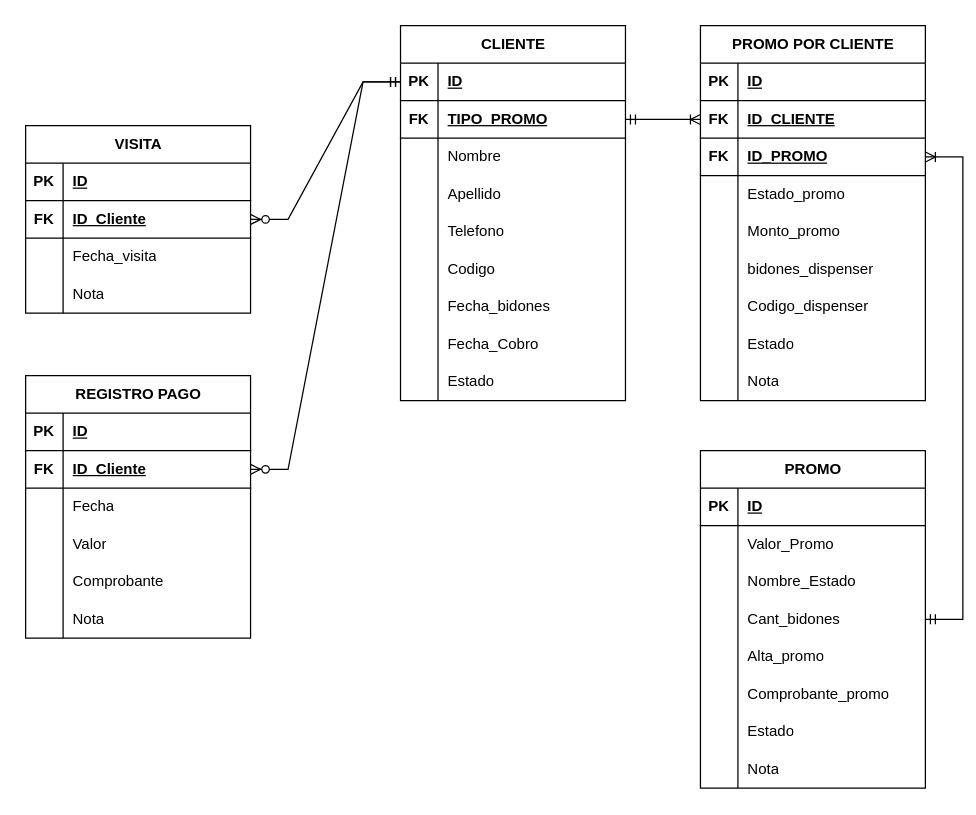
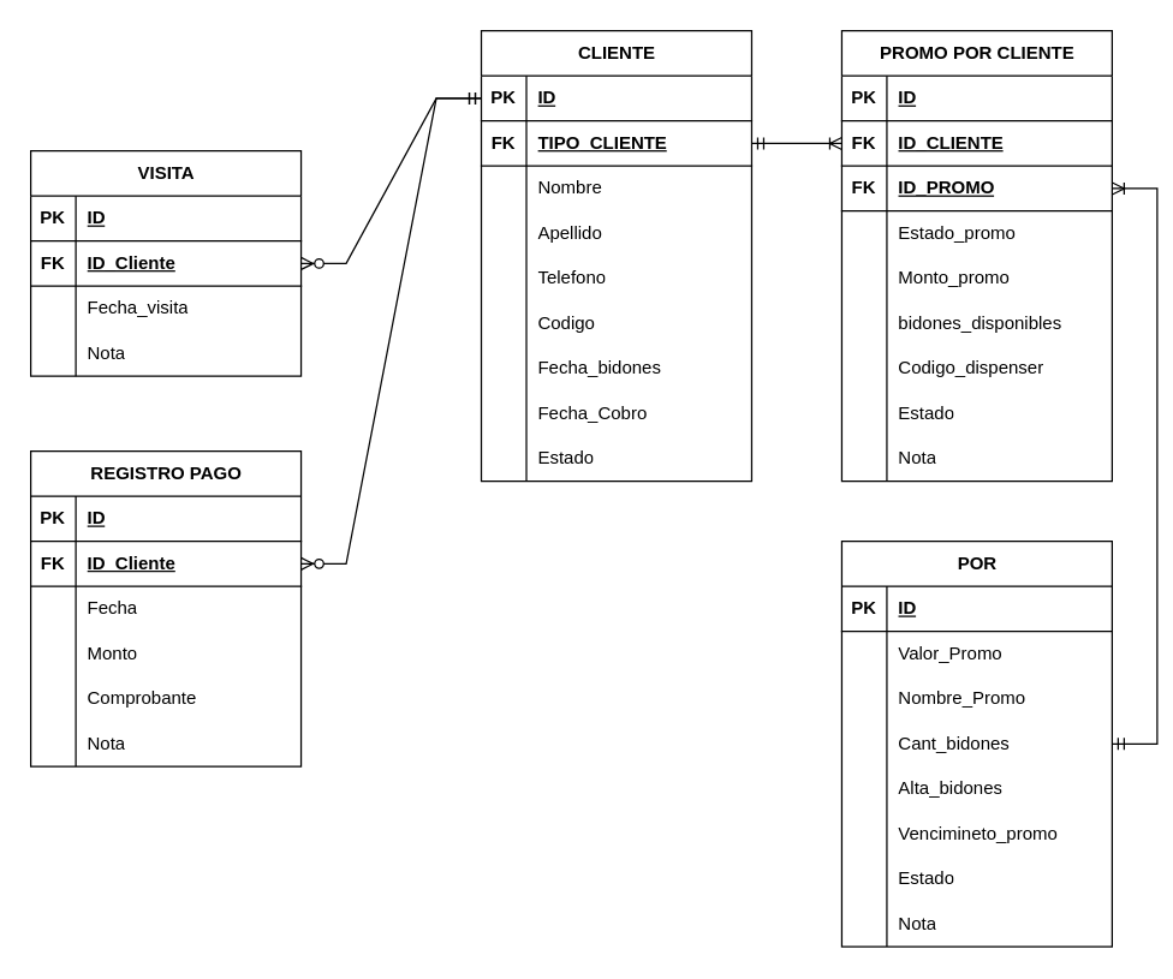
- <mxCell id="8" value="TIPO_PROMO" style="shape=partialRectangle;connectable=0;fillColor=none;top=0;left=0;bottom=0;right=0;align=left;spacingLeft=6;fontStyle=5;overflow=hidden;whiteSpace=wrap;html=1;" parent="6" vertex="1"><mxGeometry x="30" width="150" height="30" as="geometry"><mxRectangle width="150" height="30" as="alternateBounds" /></mxGeometry></mxCell>
+ <mxCell id="8" value="TIPO_CLIENTE" style="shape=partialRectangle;connectable=0;fillColor=none;top=0;left=0;bottom=0;right=0;align=left;spacingLeft=6;fontStyle=5;overflow=hidden;whiteSpace=wrap;html=1;" parent="6" vertex="1"><mxGeometry x="30" width="150" height="30" as="geometry"><mxRectangle width="150" height="30" as="alternateBounds" /></mxGeometry></mxCell>
- <mxCell id="108" value="bidones_dispenser" style="shape=partialRectangle;connectable=0;fillColor=none;top=0;left=0;bottom=0;right=0;align=left;spacingLeft=6;overflow=hidden;whiteSpace=wrap;html=1;" parent="106" vertex="1"><mxGeometry x="30" width="150" height="30" as="geometry"><mxRectangle width="150" height="30" as="alternateBounds" /></mxGeometry></mxCell>
+ <mxCell id="108" value="bidones_disponibles" style="shape=partialRectangle;connectable=0;fillColor=none;top=0;left=0;bottom=0;right=0;align=left;spacingLeft=6;overflow=hidden;whiteSpace=wrap;html=1;" parent="106" vertex="1"><mxGeometry x="30" width="150" height="30" as="geometry"><mxRectangle width="150" height="30" as="alternateBounds" /></mxGeometry></mxCell>
- <mxCell id="32" value="PROMO" style="shape=table;startSize=30;container=1;collapsible=1;childLayout=tableLayout;fixedRows=1;rowLines=0;fontStyle=1;align=center;resizeLast=1;html=1;" parent="1" vertex="1"><mxGeometry x="560" y="360" width="180" height="270" as="geometry" /></mxCell>
+ <mxCell id="32" value="POR" style="shape=table;startSize=30;container=1;collapsible=1;childLayout=tableLayout;fixedRows=1;rowLines=0;fontStyle=1;align=center;resizeLast=1;html=1;" parent="1" vertex="1"><mxGeometry x="560" y="360" width="180" height="270" as="geometry" /></mxCell>
- <mxCell id="82" value="Valor" style="shape=partialRectangle;connectable=0;fillColor=none;top=0;left=0;bottom=0;right=0;align=left;spacingLeft=6;overflow=hidden;whiteSpace=wrap;html=1;" parent="80" vertex="1"><mxGeometry x="30" width="150" height="30" as="geometry"><mxRectangle width="150" height="30" as="alternateBounds" /></mxGeometry></mxCell>
+ <mxCell id="82" value="Monto" style="shape=partialRectangle;connectable=0;fillColor=none;top=0;left=0;bottom=0;right=0;align=left;spacingLeft=6;overflow=hidden;whiteSpace=wrap;html=1;" parent="80" vertex="1"><mxGeometry x="30" width="150" height="30" as="geometry"><mxRectangle width="150" height="30" as="alternateBounds" /></mxGeometry></mxCell>
- <mxCell id="41" value="Nombre_Estado" style="shape=partialRectangle;connectable=0;fillColor=none;top=0;left=0;bottom=0;right=0;align=left;spacingLeft=6;fontStyle=0;overflow=hidden;whiteSpace=wrap;html=1;" parent="39" vertex="1"><mxGeometry x="30" width="150" height="30" as="geometry"><mxRectangle width="150" height="30" as="alternateBounds" /></mxGeometry></mxCell>
+ <mxCell id="41" value="Nombre_Promo" style="shape=partialRectangle;connectable=0;fillColor=none;top=0;left=0;bottom=0;right=0;align=left;spacingLeft=6;fontStyle=0;overflow=hidden;whiteSpace=wrap;html=1;" parent="39" vertex="1"><mxGeometry x="30" width="150" height="30" as="geometry"><mxRectangle width="150" height="30" as="alternateBounds" /></mxGeometry></mxCell>
- <mxCell id="47" value="Alta_promo" style="shape=partialRectangle;connectable=0;fillColor=none;top=0;left=0;bottom=0;right=0;align=left;spacingLeft=6;overflow=hidden;whiteSpace=wrap;html=1;" parent="45" vertex="1"><mxGeometry x="30" width="150" height="30" as="geometry"><mxRectangle width="150" height="30" as="alternateBounds" /></mxGeometry></mxCell>
+ <mxCell id="47" value="Alta_bidones" style="shape=partialRectangle;connectable=0;fillColor=none;top=0;left=0;bottom=0;right=0;align=left;spacingLeft=6;overflow=hidden;whiteSpace=wrap;html=1;" parent="45" vertex="1"><mxGeometry x="30" width="150" height="30" as="geometry"><mxRectangle width="150" height="30" as="alternateBounds" /></mxGeometry></mxCell>
- <mxCell id="50" value="Comprobante_promo" style="shape=partialRectangle;connectable=0;fillColor=none;top=0;left=0;bottom=0;right=0;align=left;spacingLeft=6;fontStyle=0;overflow=hidden;whiteSpace=wrap;html=1;" parent="48" vertex="1"><mxGeometry x="30" width="150" height="30" as="geometry"><mxRectangle width="150" height="30" as="alternateBounds" /></mxGeometry></mxCell>
+ <mxCell id="50" value="Vencimineto_promo" style="shape=partialRectangle;connectable=0;fillColor=none;top=0;left=0;bottom=0;right=0;align=left;spacingLeft=6;fontStyle=0;overflow=hidden;whiteSpace=wrap;html=1;" parent="48" vertex="1"><mxGeometry x="30" width="150" height="30" as="geometry"><mxRectangle width="150" height="30" as="alternateBounds" /></mxGeometry></mxCell>
